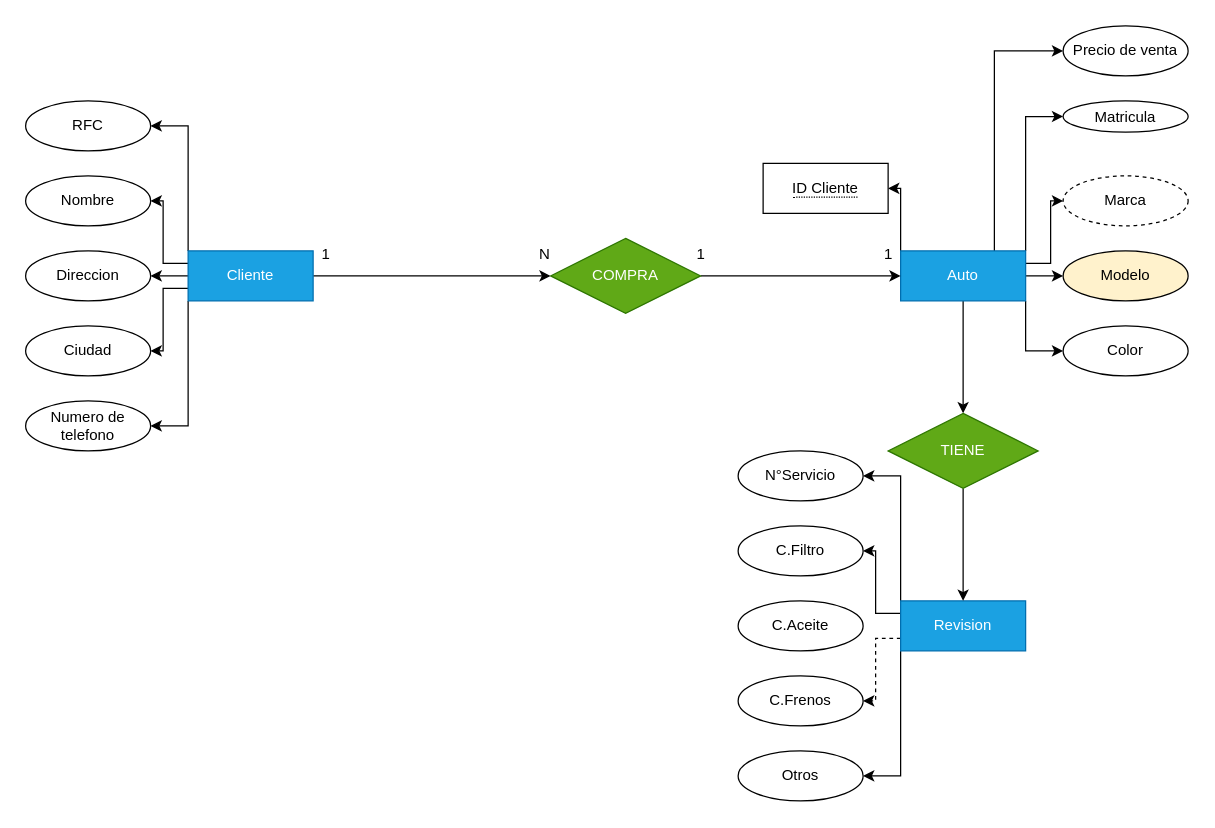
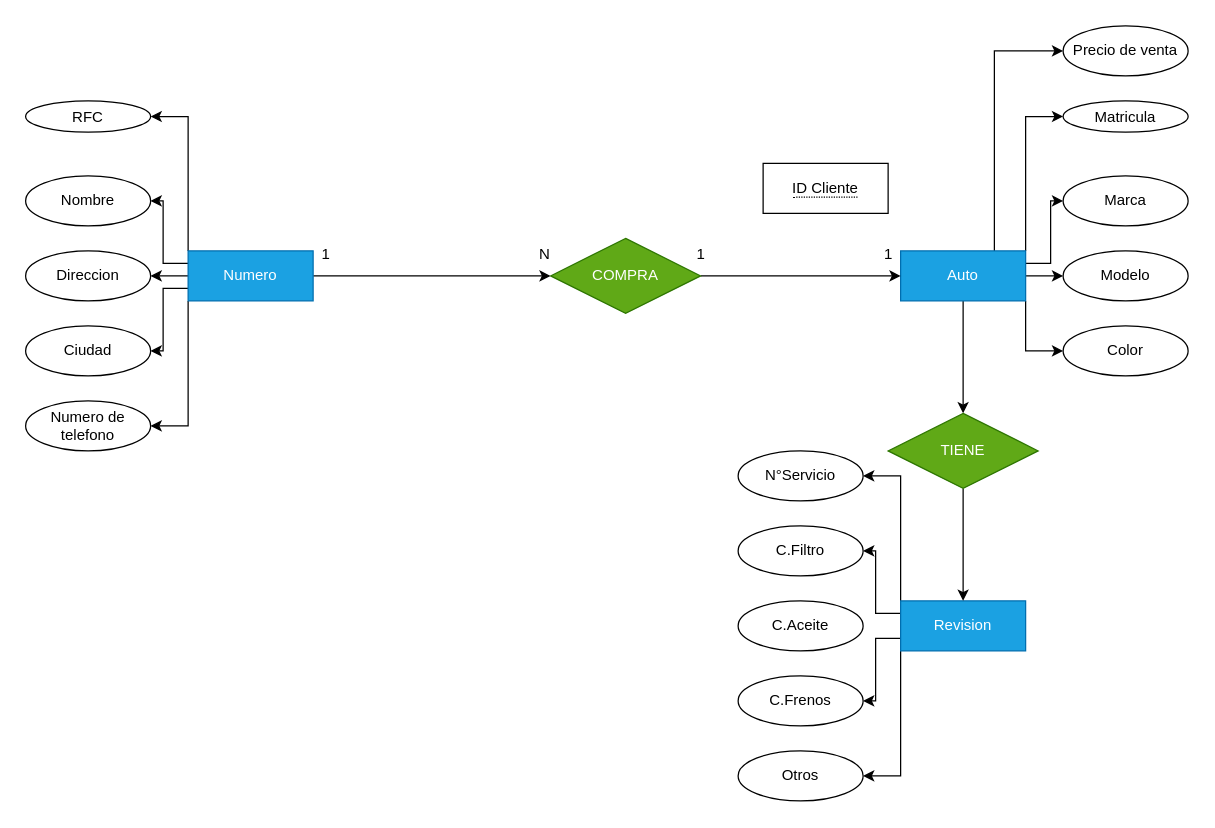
- <mxCell id="29" value="RFC" style="ellipse;whiteSpace=wrap;html=1;align=center;" vertex="1" parent="1"><mxGeometry x="20" y="80" width="100" height="40" as="geometry" /></mxCell>
+ <mxCell id="29" value="RFC" style="ellipse;whiteSpace=wrap;html=1;align=center;" vertex="1" parent="1"><mxGeometry x="20" y="80" width="100" height="25" as="geometry" /></mxCell>
- <mxCell id="33" value="Marca" style="ellipse;whiteSpace=wrap;html=1;align=center;dashed=1;" vertex="1" parent="1"><mxGeometry x="850" y="140" width="100" height="40" as="geometry" /></mxCell>
+ <mxCell id="33" value="Marca" style="ellipse;whiteSpace=wrap;html=1;align=center;" vertex="1" parent="1"><mxGeometry x="850" y="140" width="100" height="40" as="geometry" /></mxCell>
- <mxCell id="10" style="edgeStyle=orthogonalEdgeStyle;rounded=0;orthogonalLoop=1;jettySize=auto;html=1;exitX=0;exitY=0;exitDx=0;exitDy=0;entryX=1;entryY=0.5;entryDx=0;entryDy=0;" edge="1" parent="1" source="16" target="31"><mxGeometry relative="1" as="geometry"><Array as="points"><mxPoint x="720" y="150" /></Array></mxGeometry></mxCell>
- <mxCell id="8" value="Cliente" style="whiteSpace=wrap;html=1;align=center;fillColor=#1ba1e2;fontColor=#ffffff;strokeColor=#006EAF;" vertex="1" parent="1"><mxGeometry x="150" y="200" width="100" height="40" as="geometry" /></mxCell>
+ <mxCell id="8" value="Numero" style="whiteSpace=wrap;html=1;align=center;fillColor=#1ba1e2;fontColor=#ffffff;strokeColor=#006EAF;" vertex="1" parent="1"><mxGeometry x="150" y="200" width="100" height="40" as="geometry" /></mxCell>
- <mxCell id="34" value="Modelo" style="ellipse;whiteSpace=wrap;html=1;align=center;fillColor=#fff2cc;" vertex="1" parent="1"><mxGeometry x="850" y="200" width="100" height="40" as="geometry" /></mxCell>
+ <mxCell id="34" value="Modelo" style="ellipse;whiteSpace=wrap;html=1;align=center;" vertex="1" parent="1"><mxGeometry x="850" y="200" width="100" height="40" as="geometry" /></mxCell>
- <mxCell id="19" style="edgeStyle=orthogonalEdgeStyle;rounded=0;orthogonalLoop=1;jettySize=auto;html=1;exitX=0;exitY=0.75;exitDx=0;exitDy=0;entryX=1;entryY=0.5;entryDx=0;entryDy=0;dashed=1;" edge="1" parent="1" source="21" target="40"><mxGeometry relative="1" as="geometry"><Array as="points"><mxPoint x="700" y="510" /><mxPoint x="700" y="560" /></Array></mxGeometry></mxCell>
+ <mxCell id="19" style="edgeStyle=orthogonalEdgeStyle;rounded=0;orthogonalLoop=1;jettySize=auto;html=1;exitX=0;exitY=0.75;exitDx=0;exitDy=0;entryX=1;entryY=0.5;entryDx=0;entryDy=0;" edge="1" parent="1" source="21" target="40"><mxGeometry relative="1" as="geometry"><Array as="points"><mxPoint x="700" y="510" /><mxPoint x="700" y="560" /></Array></mxGeometry></mxCell>
